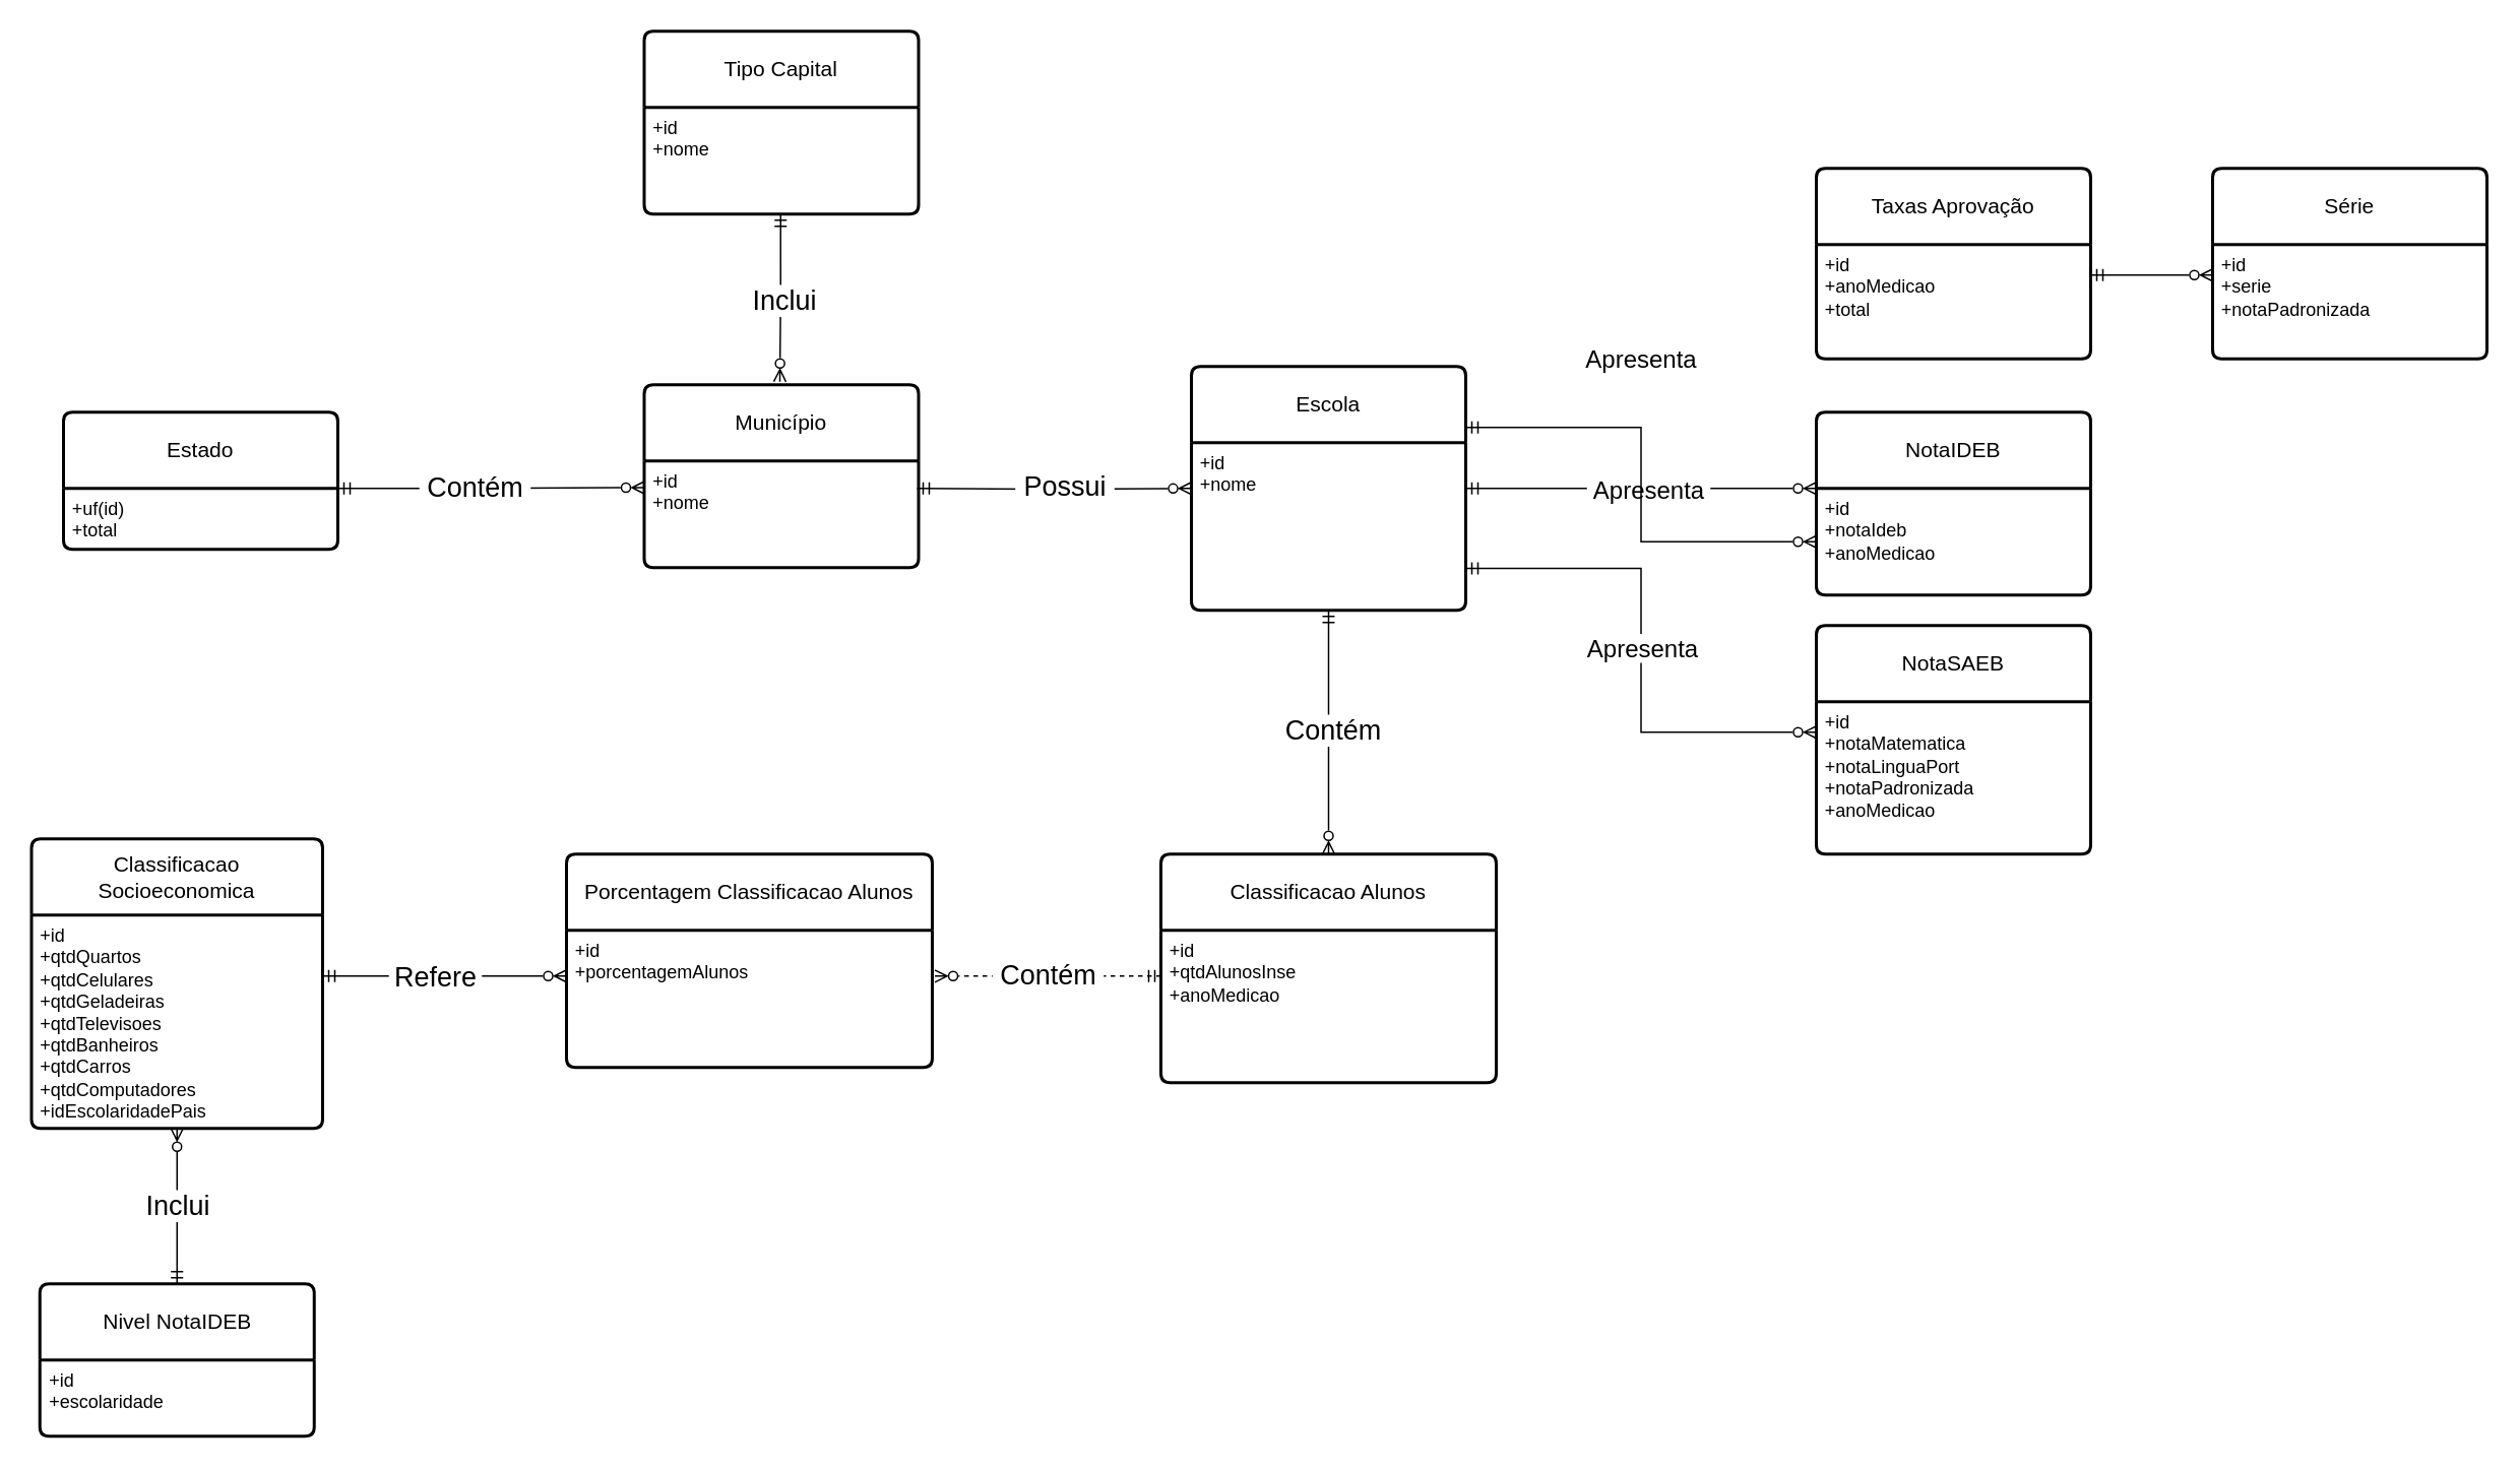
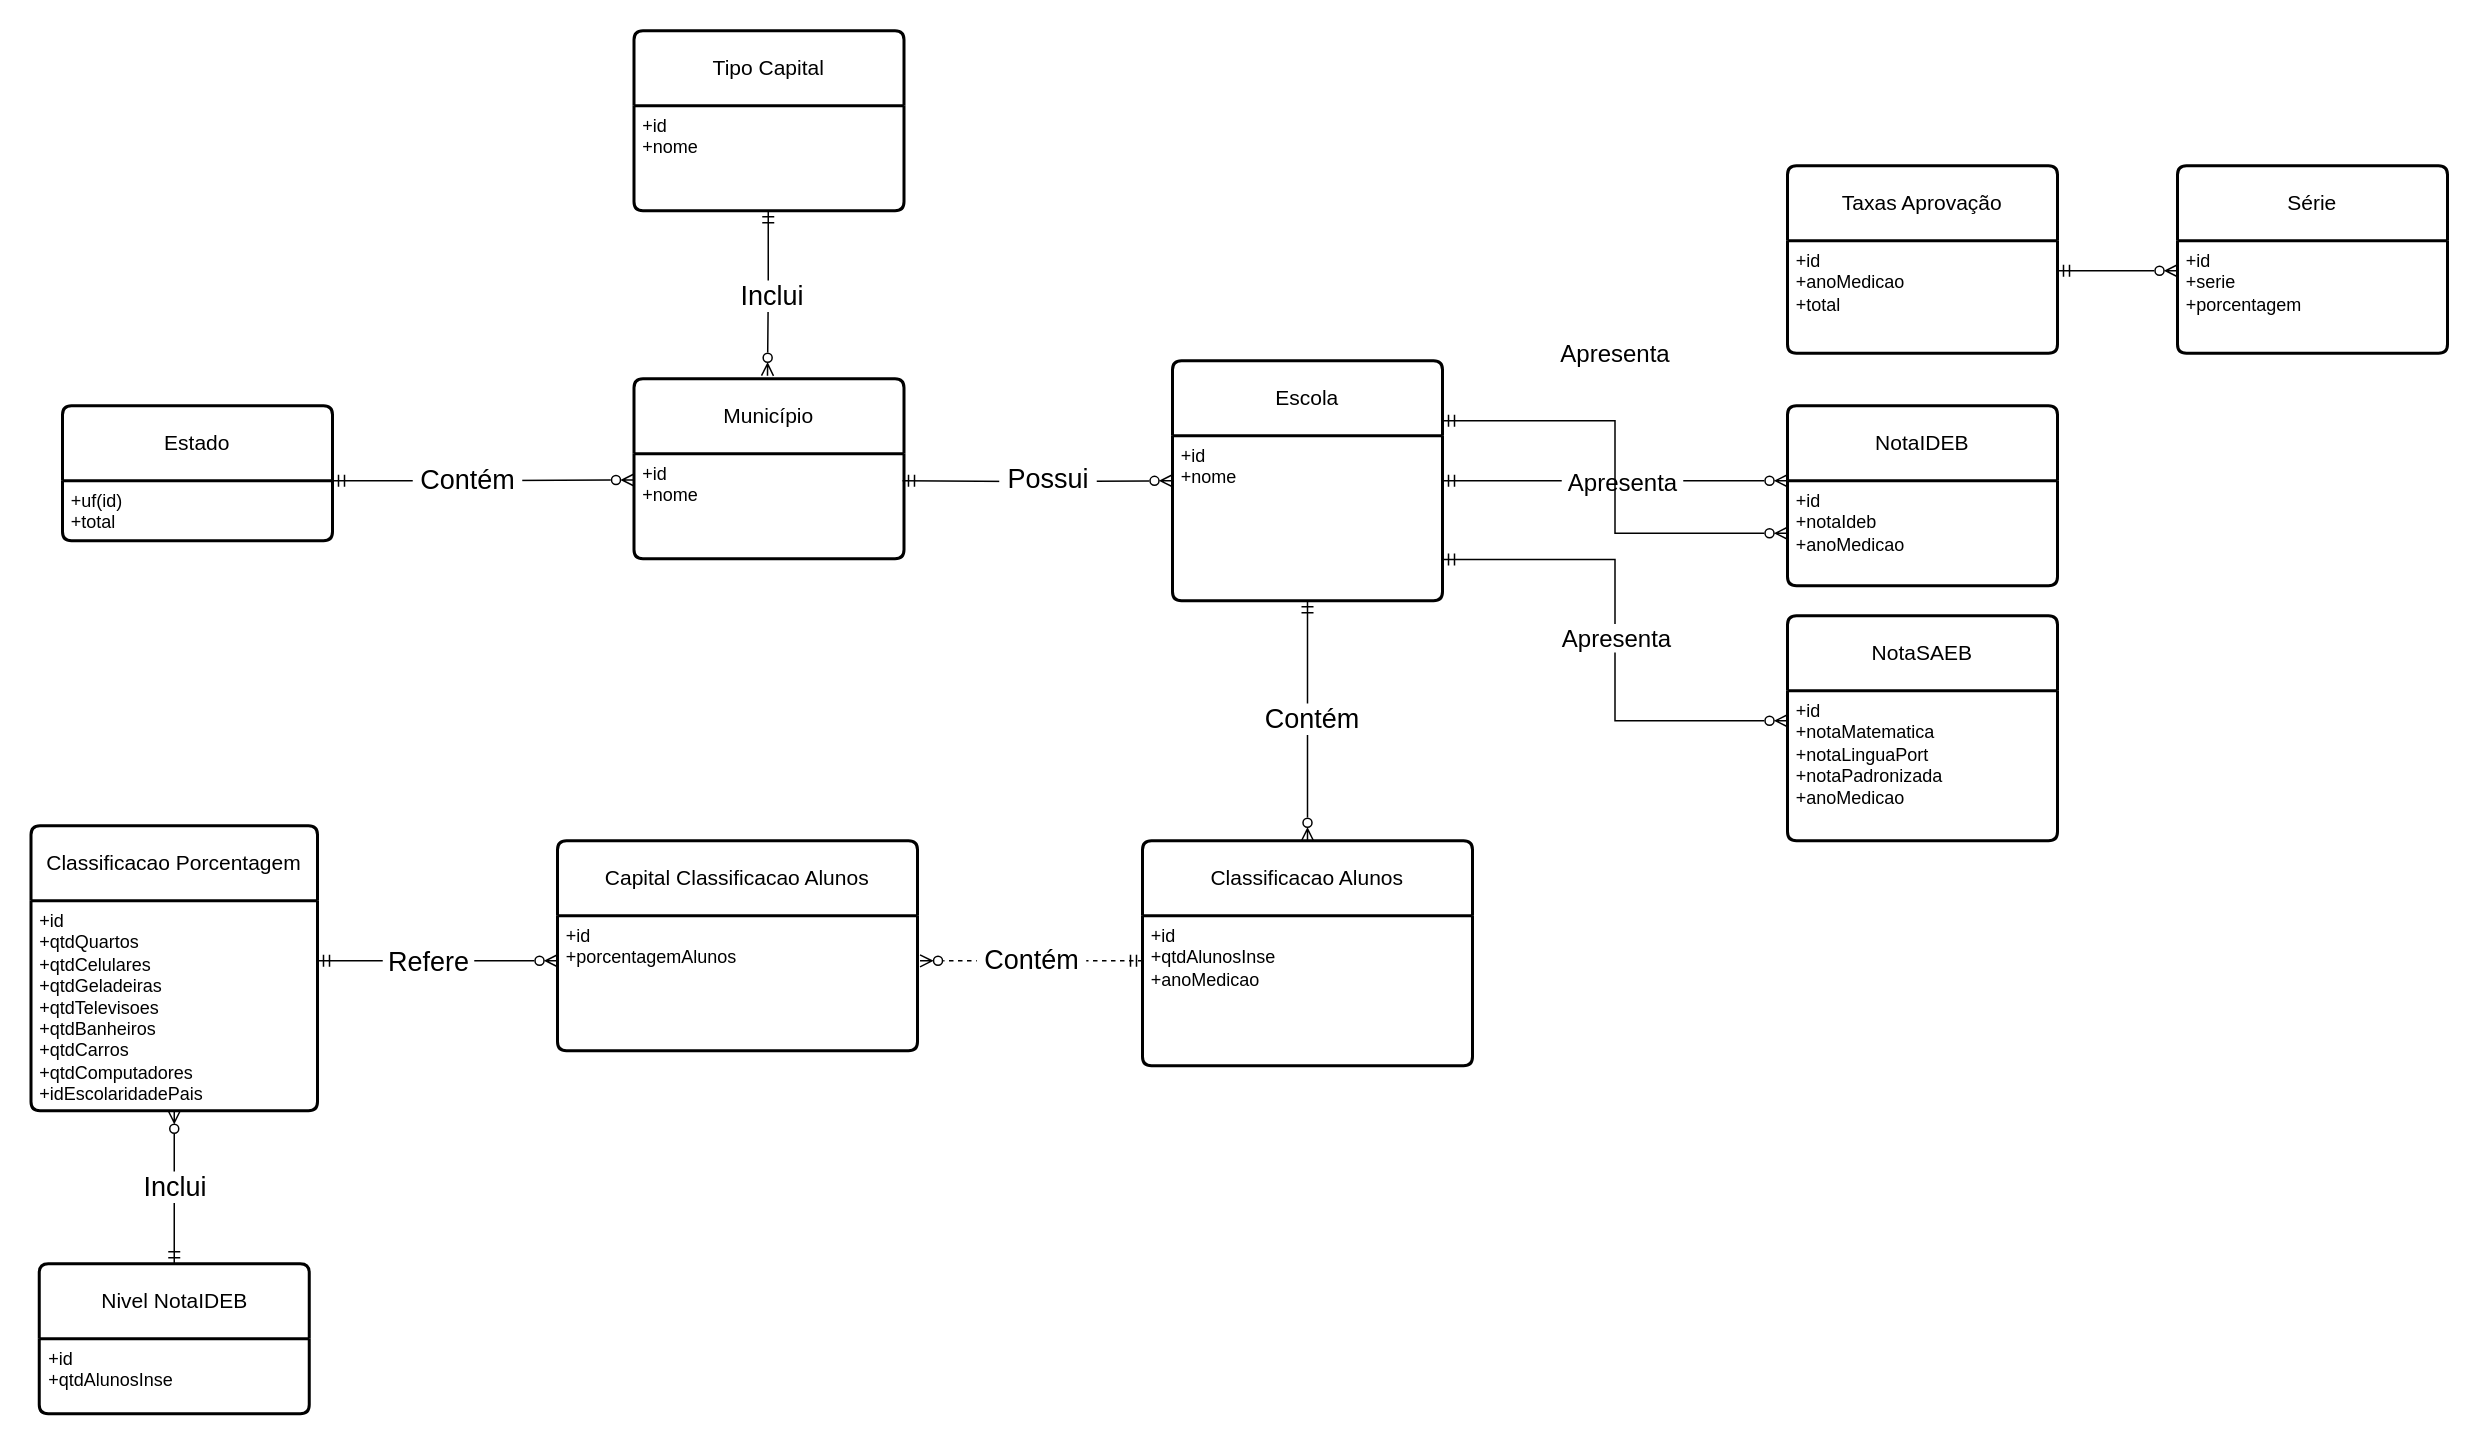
- <mxCell id="44" value="+id&lt;div&gt;+serie&lt;br&gt;&lt;div&gt;&lt;div&gt;&lt;div&gt;&lt;span style=&quot;background-color: transparent; color: light-dark(rgb(0, 0, 0), rgb(255, 255, 255));&quot;&gt;+notaPadronizada&lt;/span&gt;&lt;/div&gt;&lt;/div&gt;&lt;/div&gt;&lt;/div&gt;" style="align=left;strokeColor=none;fillColor=none;spacingLeft=4;spacingRight=4;fontSize=12;verticalAlign=top;resizable=0;rotatable=0;part=1;html=1;whiteSpace=wrap;" vertex="1" parent="43"><mxGeometry y="50" width="180" height="75" as="geometry" /></mxCell>
+ <mxCell id="44" value="+id&lt;div&gt;+serie&lt;br&gt;&lt;div&gt;&lt;div&gt;&lt;div&gt;&lt;span style=&quot;background-color: transparent; color: light-dark(rgb(0, 0, 0), rgb(255, 255, 255));&quot;&gt;+porcentagem&lt;/span&gt;&lt;/div&gt;&lt;/div&gt;&lt;/div&gt;&lt;/div&gt;" style="align=left;strokeColor=none;fillColor=none;spacingLeft=4;spacingRight=4;fontSize=12;verticalAlign=top;resizable=0;rotatable=0;part=1;html=1;whiteSpace=wrap;" vertex="1" parent="43"><mxGeometry y="50" width="180" height="75" as="geometry" /></mxCell>
- <mxCell id="10" value="Classificacao Socioeconomica" style="swimlane;childLayout=stackLayout;horizontal=1;startSize=50;horizontalStack=0;rounded=1;fontSize=14;fontStyle=0;strokeWidth=2;resizeParent=0;resizeLast=1;shadow=0;dashed=0;align=center;arcSize=4;whiteSpace=wrap;html=1;" vertex="1" parent="1"><mxGeometry x="20" y="550" width="191" height="190" as="geometry" /></mxCell>
+ <mxCell id="10" value="Classificacao Porcentagem" style="swimlane;childLayout=stackLayout;horizontal=1;startSize=50;horizontalStack=0;rounded=1;fontSize=14;fontStyle=0;strokeWidth=2;resizeParent=0;resizeLast=1;shadow=0;dashed=0;align=center;arcSize=4;whiteSpace=wrap;html=1;" vertex="1" parent="1"><mxGeometry x="20" y="550" width="191" height="190" as="geometry" /></mxCell>
- <mxCell id="29" value="Porcentagem Classificacao Alunos" style="swimlane;childLayout=stackLayout;horizontal=1;startSize=50;horizontalStack=0;rounded=1;fontSize=14;fontStyle=0;strokeWidth=2;resizeParent=0;resizeLast=1;shadow=0;dashed=0;align=center;arcSize=4;whiteSpace=wrap;html=1;" vertex="1" parent="1"><mxGeometry x="371" y="560" width="240" height="140" as="geometry" /></mxCell>
+ <mxCell id="29" value="Capital Classificacao Alunos" style="swimlane;childLayout=stackLayout;horizontal=1;startSize=50;horizontalStack=0;rounded=1;fontSize=14;fontStyle=0;strokeWidth=2;resizeParent=0;resizeLast=1;shadow=0;dashed=0;align=center;arcSize=4;whiteSpace=wrap;html=1;" vertex="1" parent="1"><mxGeometry x="371" y="560" width="240" height="140" as="geometry" /></mxCell>
- <mxCell id="19" value="&lt;div&gt;&lt;span style=&quot;background-color: transparent; color: light-dark(rgb(0, 0, 0), rgb(255, 255, 255));&quot;&gt;+id&lt;/span&gt;&lt;/div&gt;&lt;div&gt;&lt;span style=&quot;background-color: transparent; color: light-dark(rgb(0, 0, 0), rgb(255, 255, 255));&quot;&gt;+escolaridade&lt;/span&gt;&lt;/div&gt;" style="align=left;strokeColor=none;fillColor=none;spacingLeft=4;spacingRight=4;fontSize=12;verticalAlign=top;resizable=0;rotatable=0;part=1;html=1;whiteSpace=wrap;" vertex="1" parent="18"><mxGeometry y="50" width="180" height="50" as="geometry" /></mxCell>
+ <mxCell id="19" value="&lt;div&gt;&lt;span style=&quot;background-color: transparent; color: light-dark(rgb(0, 0, 0), rgb(255, 255, 255));&quot;&gt;+id&lt;/span&gt;&lt;/div&gt;&lt;div&gt;&lt;span style=&quot;background-color: transparent; color: light-dark(rgb(0, 0, 0), rgb(255, 255, 255));&quot;&gt;+qtdAlunosInse&lt;/span&gt;&lt;/div&gt;" style="align=left;strokeColor=none;fillColor=none;spacingLeft=4;spacingRight=4;fontSize=12;verticalAlign=top;resizable=0;rotatable=0;part=1;html=1;whiteSpace=wrap;" vertex="1" parent="18"><mxGeometry y="50" width="180" height="50" as="geometry" /></mxCell>
